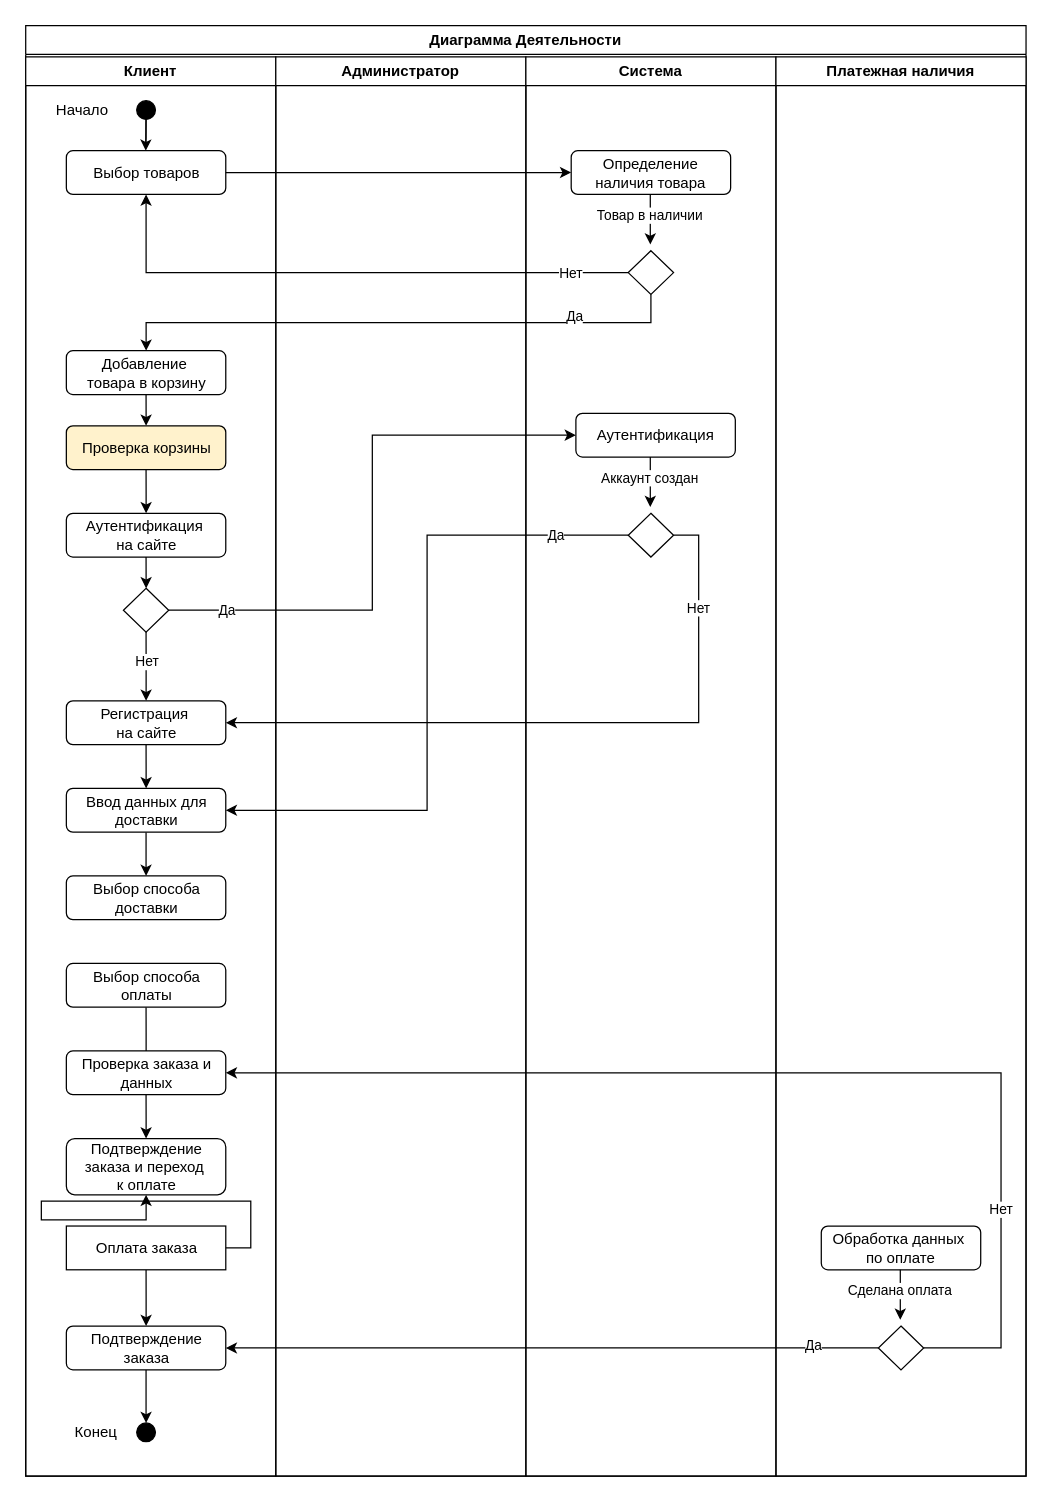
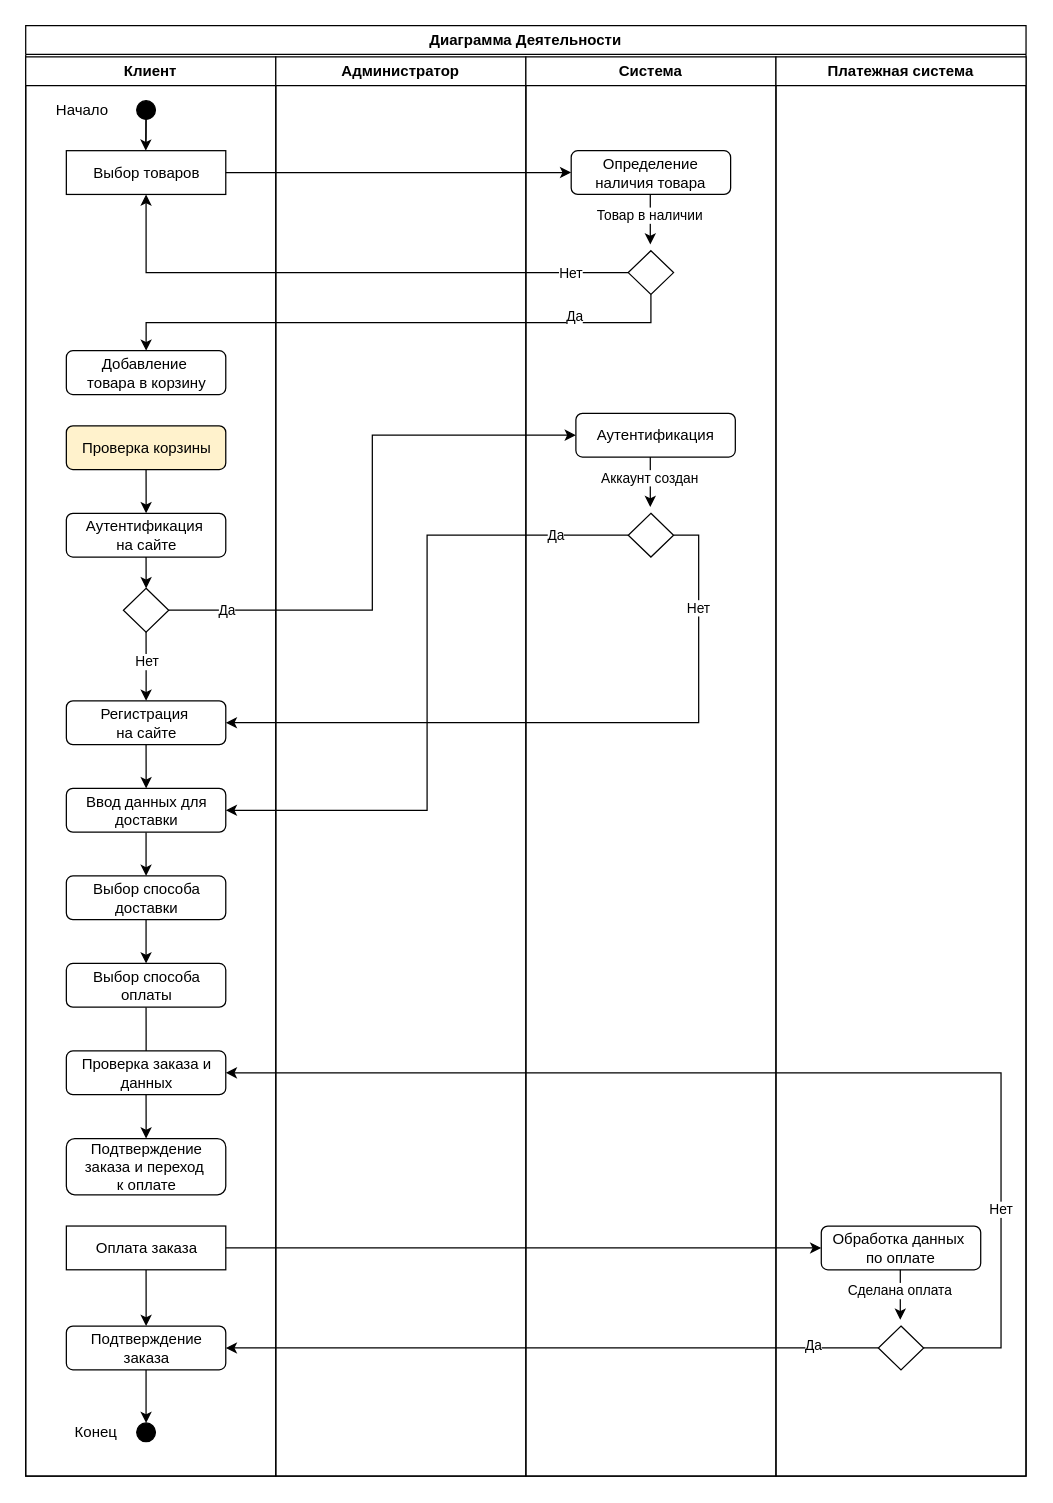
- <mxCell id="45" value="Платежная наличия" style="swimlane;whiteSpace=wrap;html=1;" parent="2" vertex="1"><mxGeometry x="600" y="25" width="200" height="1135" as="geometry" /></mxCell>
+ <mxCell id="45" value="Платежная система" style="swimlane;whiteSpace=wrap;html=1;" parent="2" vertex="1"><mxGeometry x="600" y="25" width="200" height="1135" as="geometry" /></mxCell>
- <mxCell id="6" value="Выбор товаров" style="rounded=1;whiteSpace=wrap;html=1;" parent="3" vertex="1"><mxGeometry x="32.5" y="75" width="127.5" height="35" as="geometry" /></mxCell>
+ <mxCell id="6" value="Выбор товаров" style="whiteSpace=wrap;html=1;rounded=0;" parent="3" vertex="1"><mxGeometry x="32.5" y="75" width="127.5" height="35" as="geometry" /></mxCell>
- <mxCell id="9" style="edgeStyle=orthogonalEdgeStyle;rounded=0;orthogonalLoop=1;jettySize=auto;html=1;exitX=0.5;exitY=1;exitDx=0;exitDy=0;" edge="1" parent="3" source="10" target="12"><mxGeometry relative="1" as="geometry" /></mxCell>
+ <mxCell id="22" style="edgeStyle=orthogonalEdgeStyle;rounded=0;orthogonalLoop=1;jettySize=auto;html=1;exitX=0.5;exitY=1;exitDx=0;exitDy=0;entryX=0.5;entryY=0;entryDx=0;entryDy=0;" edge="1" parent="3" source="23" target="25"><mxGeometry relative="1" as="geometry" /></mxCell>
- <mxCell id="61" style="edgeStyle=orthogonalEdgeStyle;rounded=0;orthogonalLoop=1;jettySize=auto;html=1;exitX=1;exitY=0.5;exitDx=0;exitDy=0;" edge="1" parent="2" source="30" target="28"><mxGeometry relative="1" as="geometry" /></mxCell>
+ <mxCell id="61" style="edgeStyle=orthogonalEdgeStyle;rounded=0;orthogonalLoop=1;jettySize=auto;html=1;exitX=1;exitY=0.5;exitDx=0;exitDy=0;" edge="1" parent="2" source="30" target="46"><mxGeometry relative="1" as="geometry" /></mxCell>
